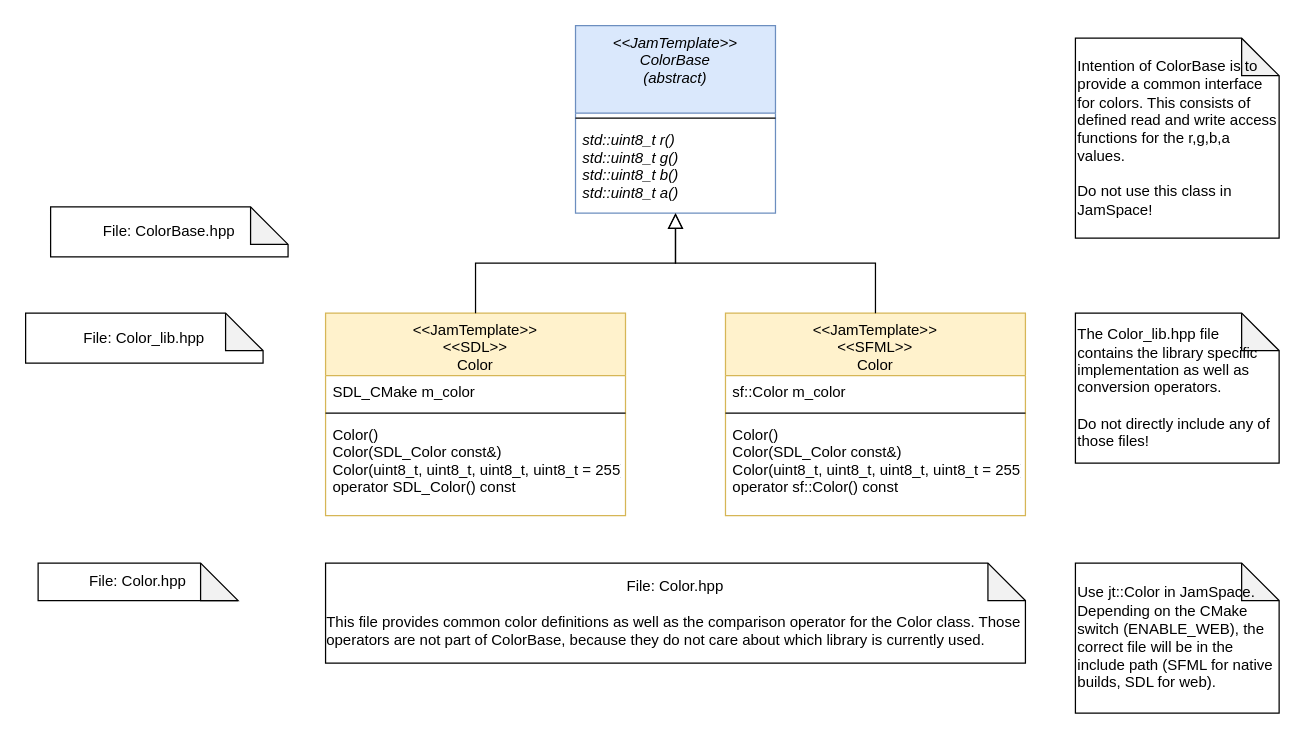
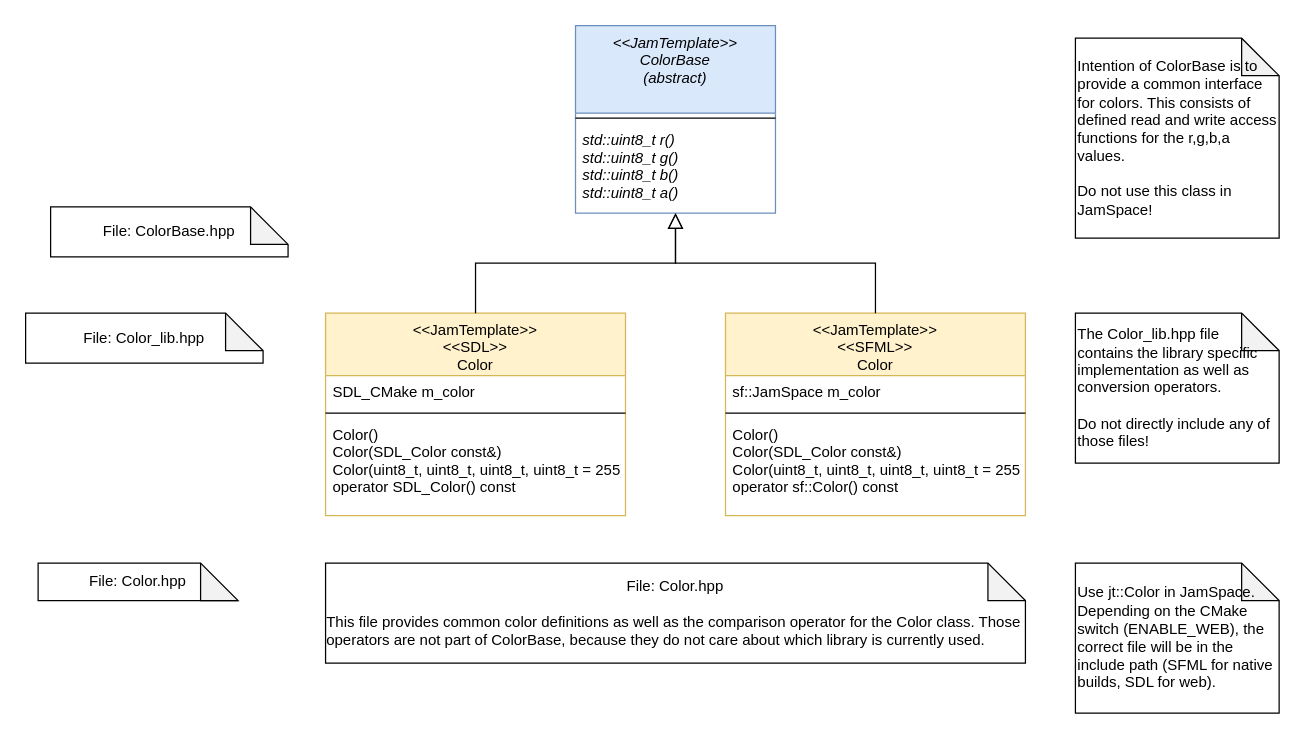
- <mxCell id="11" value="sf::Color m_color" style="text;align=left;verticalAlign=top;spacingLeft=4;spacingRight=4;overflow=hidden;rotatable=0;points=[[0,0.5],[1,0.5]];portConstraint=eastwest;" vertex="1" parent="10"><mxGeometry y="50" width="240" height="26" as="geometry" /></mxCell>
+ <mxCell id="11" value="sf::JamSpace m_color" style="text;align=left;verticalAlign=top;spacingLeft=4;spacingRight=4;overflow=hidden;rotatable=0;points=[[0,0.5],[1,0.5]];portConstraint=eastwest;" vertex="1" parent="10"><mxGeometry y="50" width="240" height="26" as="geometry" /></mxCell>
